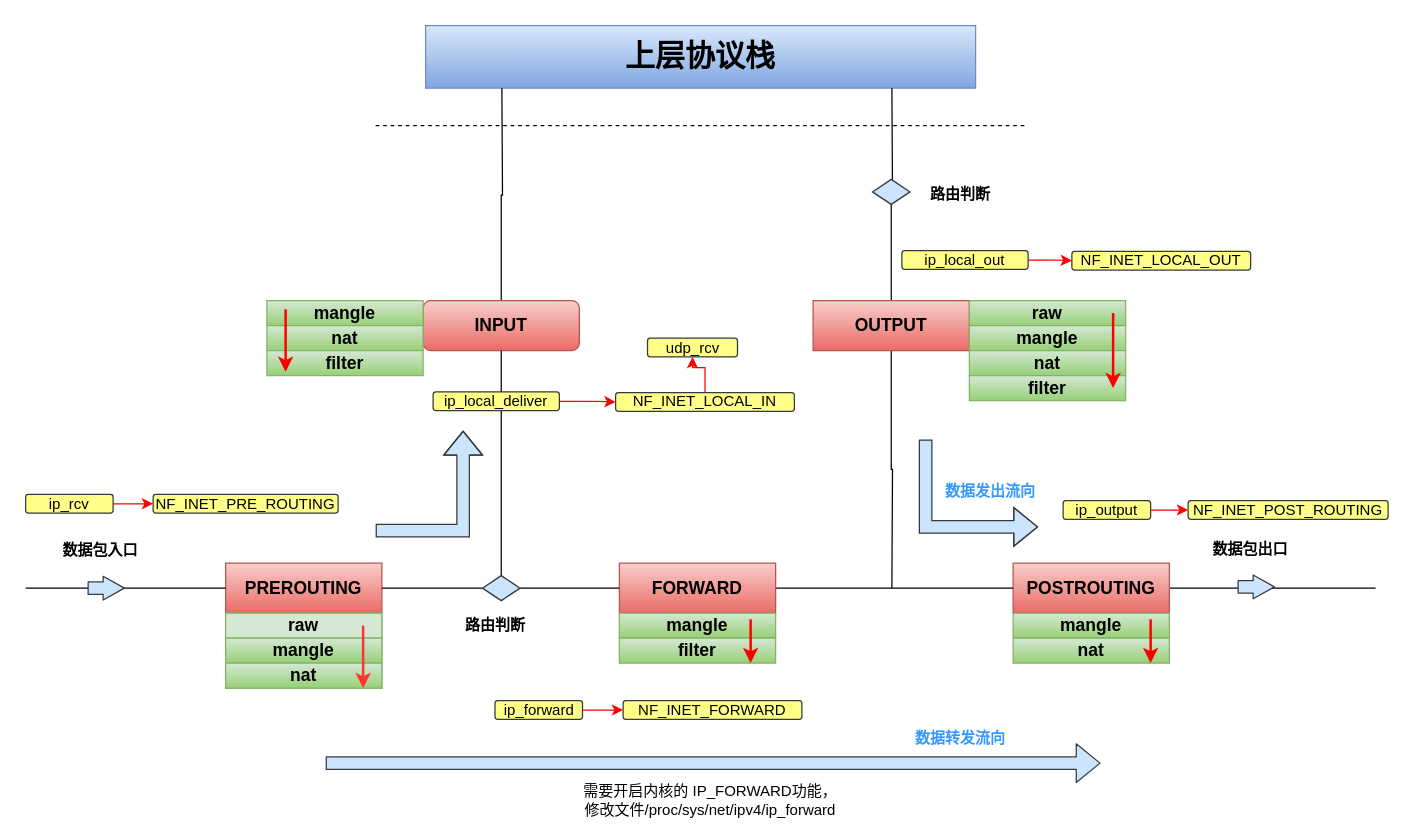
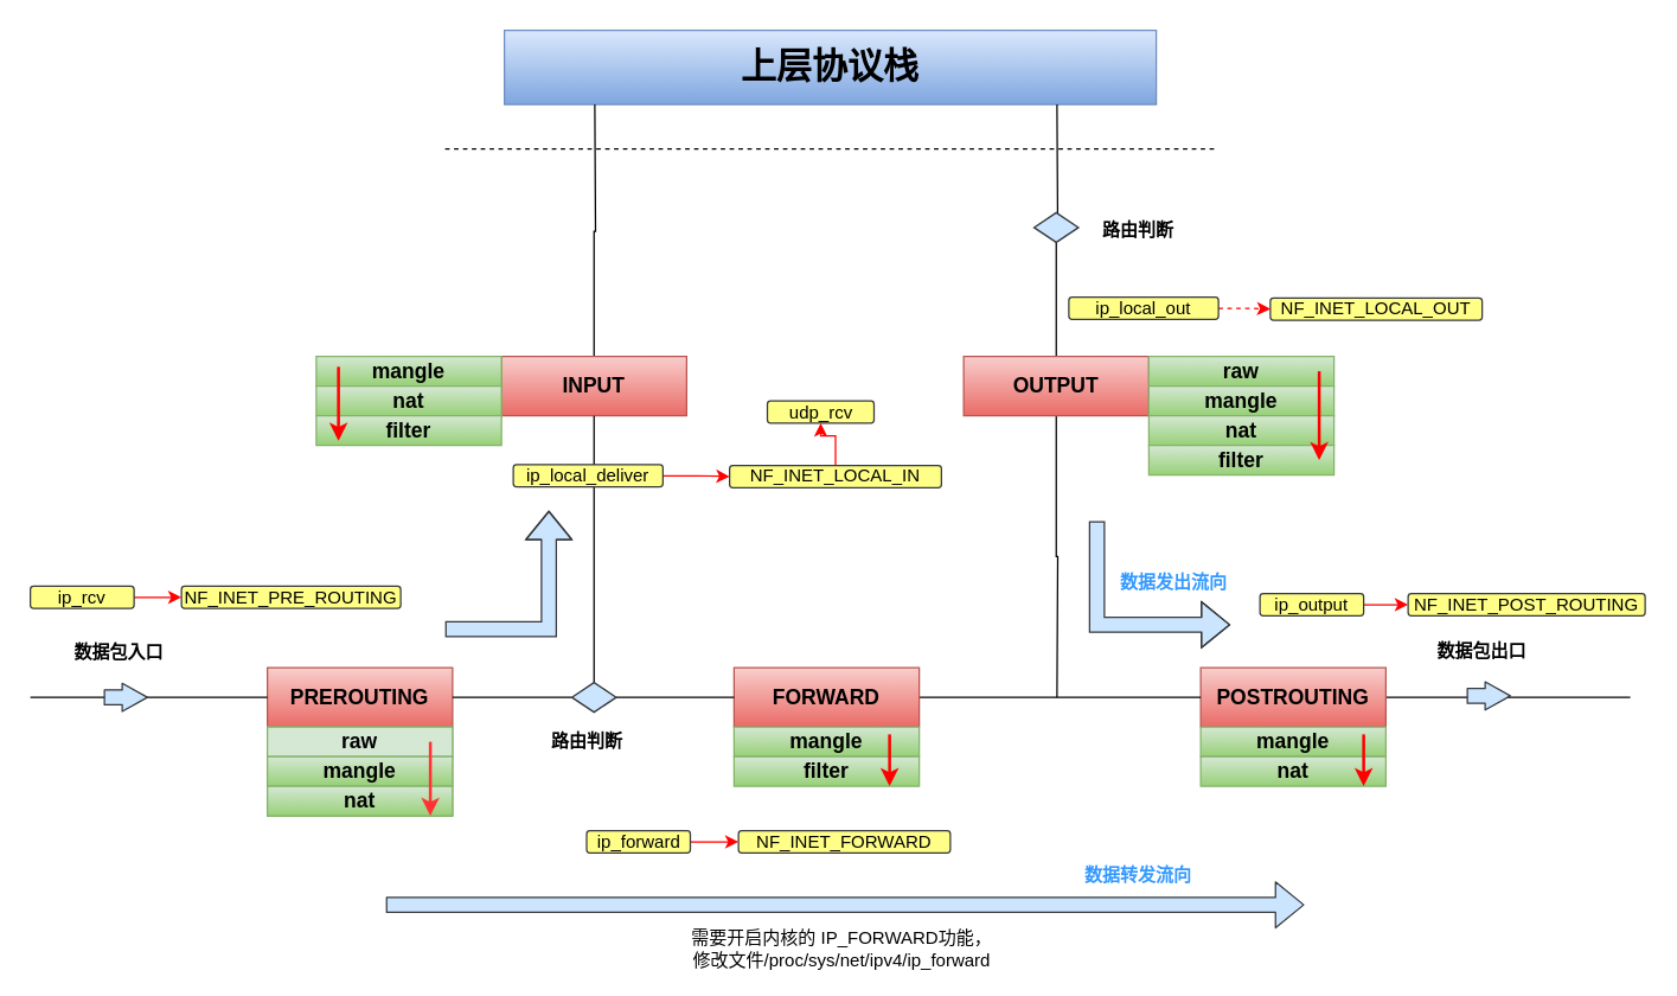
- <mxCell id="64" value="" style="edgeStyle=orthogonalEdgeStyle;rounded=0;comic=0;orthogonalLoop=1;jettySize=auto;html=1;shadow=0;sourcePerimeterSpacing=0;targetPerimeterSpacing=0;strokeColor=#FF0000;strokeWidth=1;" edge="1" parent="1" source="65" target="63"><mxGeometry relative="1" as="geometry" /></mxCell>
+ <mxCell id="64" value="" style="edgeStyle=orthogonalEdgeStyle;rounded=0;comic=0;orthogonalLoop=1;jettySize=auto;html=1;shadow=0;sourcePerimeterSpacing=0;targetPerimeterSpacing=0;strokeColor=#FF0000;strokeWidth=1;dashed=1;" edge="1" parent="1" source="65" target="63"><mxGeometry relative="1" as="geometry" /></mxCell>
- <mxCell id="13" value="&lt;b style=&quot;font-size: 14px&quot;&gt;INPUT&lt;/b&gt;" style="whiteSpace=wrap;html=1;shadow=0;glass=0;comic=0;fillColor=#f8cecc;strokeColor=#b85450;gradientColor=#ea6b66;rounded=1;" parent="1" vertex="1"><mxGeometry x="338" y="240" width="125" height="40" as="geometry" /></mxCell>
+ <mxCell id="13" value="&lt;b style=&quot;font-size: 14px&quot;&gt;INPUT&lt;/b&gt;" style="rounded=0;whiteSpace=wrap;html=1;shadow=0;glass=0;comic=0;fillColor=#f8cecc;strokeColor=#b85450;gradientColor=#ea6b66;" parent="1" vertex="1"><mxGeometry x="338" y="240" width="125" height="40" as="geometry" /></mxCell>
